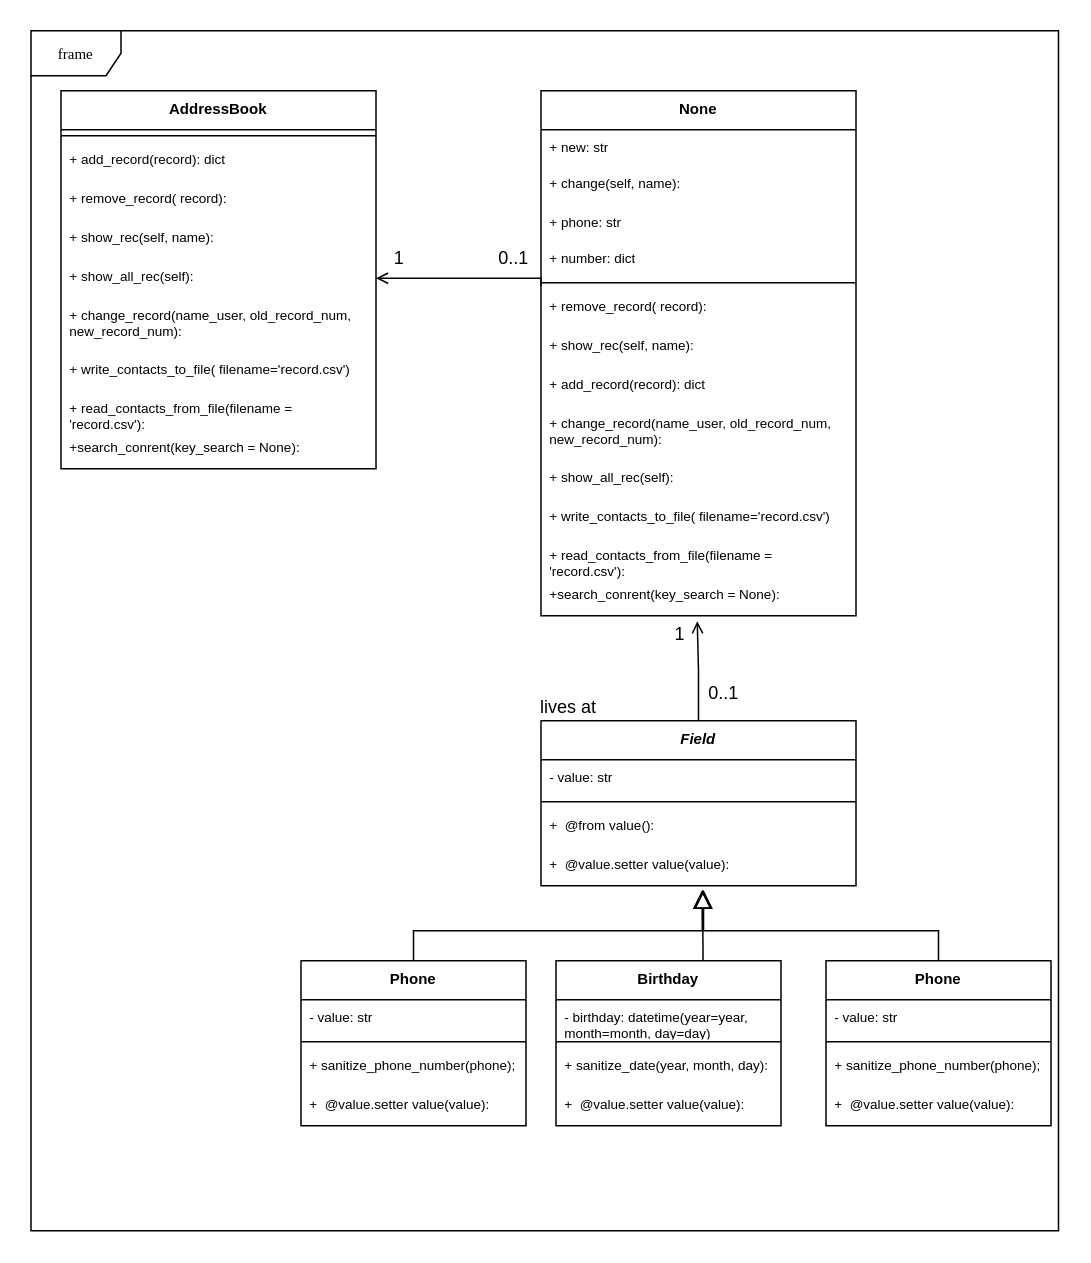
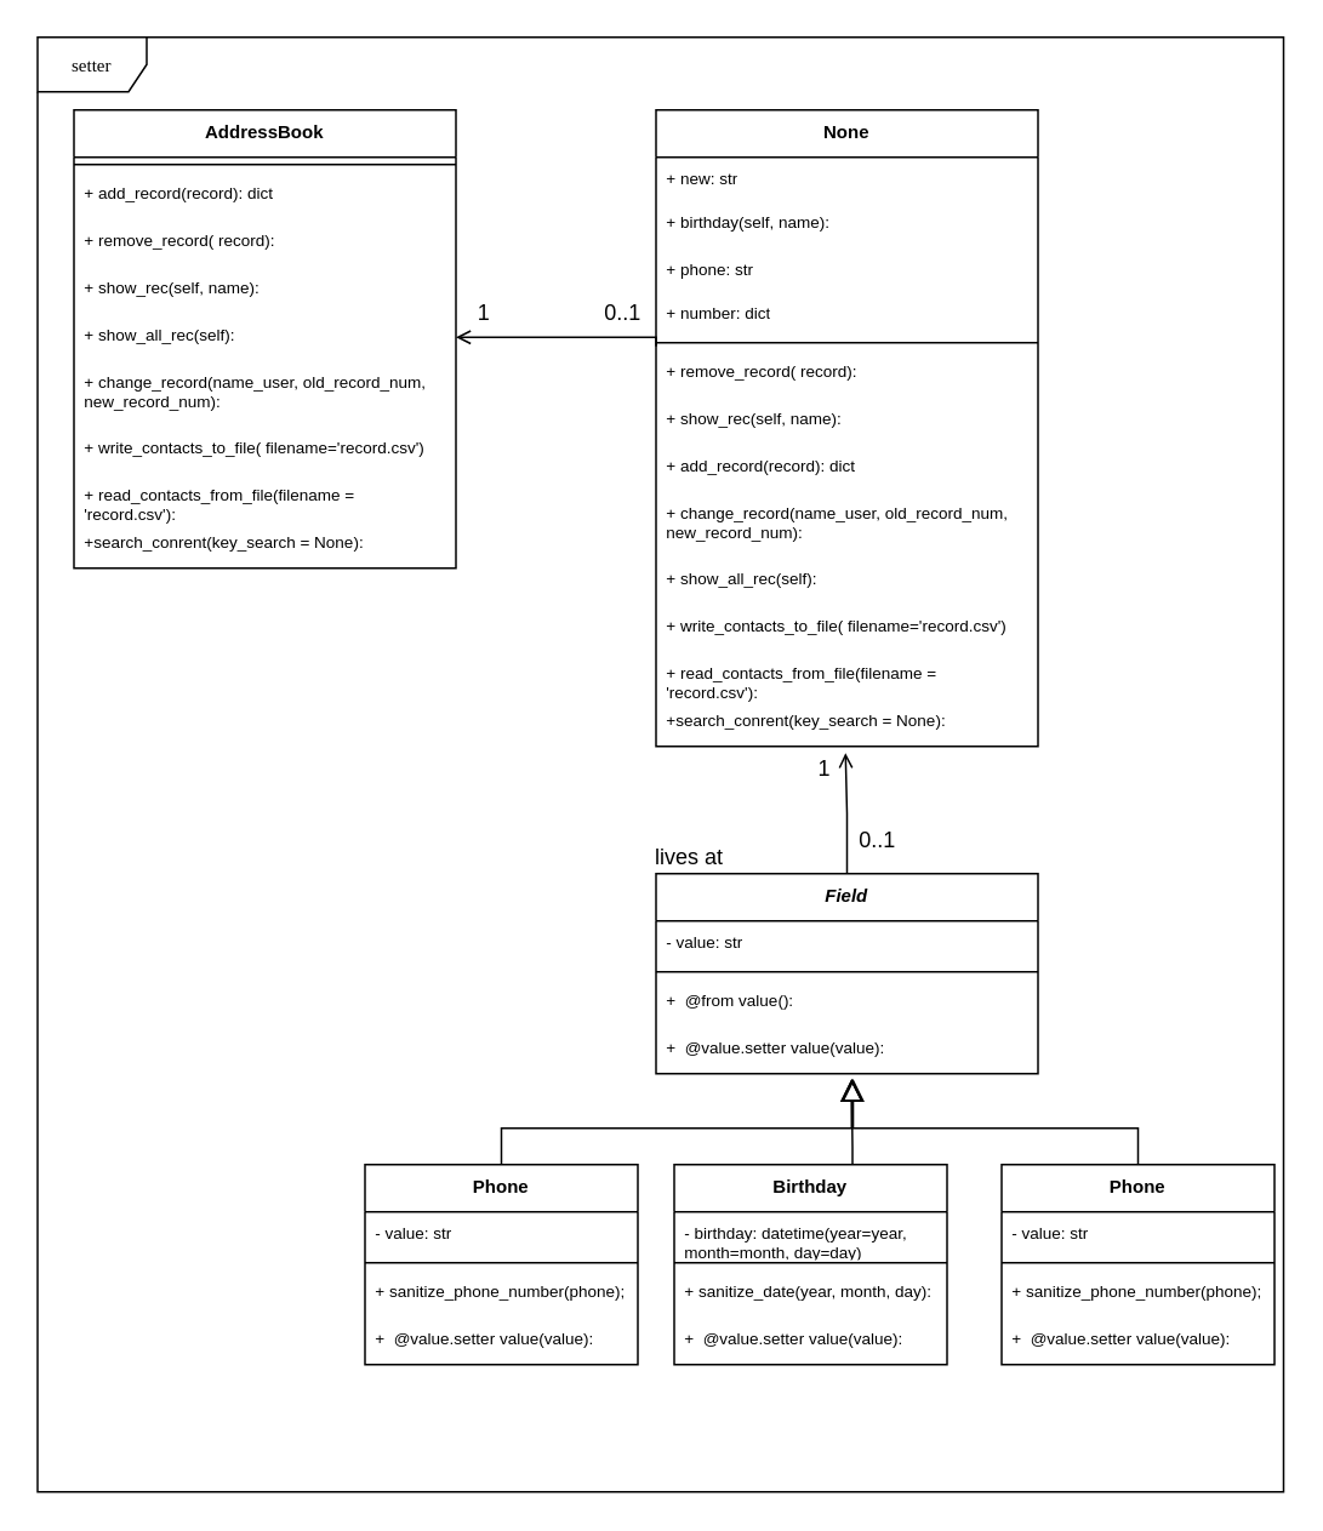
- <mxCell id="2" value="frame" style="shape=umlFrame;whiteSpace=wrap;html=1;rounded=0;shadow=0;comic=0;labelBackgroundColor=none;strokeWidth=1;fontFamily=Verdana;fontSize=10;align=center;" parent="1" vertex="1"><mxGeometry x="20" y="20" width="685" height="800" as="geometry" /></mxCell>
+ <mxCell id="2" value="setter" style="shape=umlFrame;whiteSpace=wrap;html=1;rounded=0;shadow=0;comic=0;labelBackgroundColor=none;strokeWidth=1;fontFamily=Verdana;fontSize=10;align=center;" parent="1" vertex="1"><mxGeometry x="20" y="20" width="685" height="800" as="geometry" /></mxCell>
- <mxCell id="15" value="+&amp;nbsp;change(self, name):" style="text;strokeColor=none;fillColor=none;align=left;verticalAlign=top;spacingLeft=4;spacingRight=4;overflow=hidden;rotatable=0;points=[[0,0.5],[1,0.5]];portConstraint=eastwest;whiteSpace=wrap;html=1;fontSize=9;" vertex="1" parent="13"><mxGeometry y="50" width="210" height="26" as="geometry" /></mxCell>
+ <mxCell id="15" value="+&amp;nbsp;birthday(self, name):" style="text;strokeColor=none;fillColor=none;align=left;verticalAlign=top;spacingLeft=4;spacingRight=4;overflow=hidden;rotatable=0;points=[[0,0.5],[1,0.5]];portConstraint=eastwest;whiteSpace=wrap;html=1;fontSize=9;" vertex="1" parent="13"><mxGeometry y="50" width="210" height="26" as="geometry" /></mxCell>
